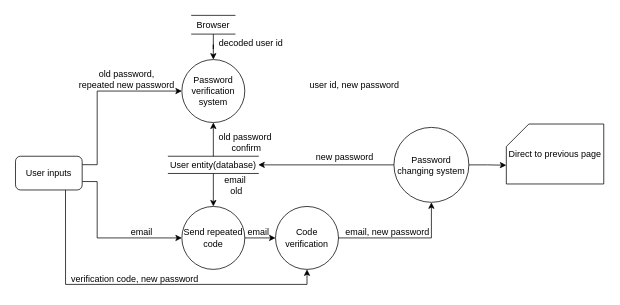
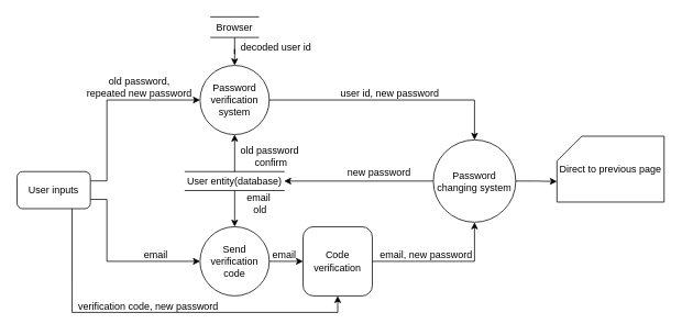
+ <mxCell id="9" style="edgeStyle=orthogonalEdgeStyle;rounded=0;orthogonalLoop=1;jettySize=auto;html=1;exitX=1;exitY=0.5;exitDx=0;exitDy=0;entryX=0.5;entryY=0;entryDx=0;entryDy=0;" edge="1" parent="1" source="10" target="8"><mxGeometry relative="1" as="geometry" /></mxCell>
- <mxCell id="12" value="Send repeated code" style="ellipse;whiteSpace=wrap;html=1;aspect=fixed;rounded=0;strokeColor=default;fontFamily=Helvetica;fontSize=12;fontColor=default;fillColor=none;" vertex="1" parent="1"><mxGeometry x="242" y="275" width="84" height="84" as="geometry" /></mxCell>
+ <mxCell id="12" value="Send verification code" style="ellipse;whiteSpace=wrap;html=1;aspect=fixed;rounded=0;strokeColor=default;fontFamily=Helvetica;fontSize=12;fontColor=default;fillColor=none;" vertex="1" parent="1"><mxGeometry x="242" y="275" width="84" height="84" as="geometry" /></mxCell>
- <mxCell id="28" value="Code verification" style="ellipse;whiteSpace=wrap;html=1;aspect=fixed;rounded=0;strokeColor=default;fontFamily=Helvetica;fontSize=12;fontColor=default;fillColor=none;" vertex="1" parent="1"><mxGeometry x="367" y="275" width="84" height="84" as="geometry" /></mxCell>
+ <mxCell id="28" value="Code verification" style="whiteSpace=wrap;html=1;aspect=fixed;strokeColor=default;fontFamily=Helvetica;fontSize=12;fontColor=default;fillColor=none;rounded=1;" vertex="1" parent="1"><mxGeometry x="367" y="275" width="84" height="84" as="geometry" /></mxCell>
